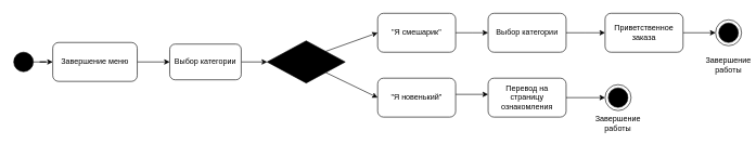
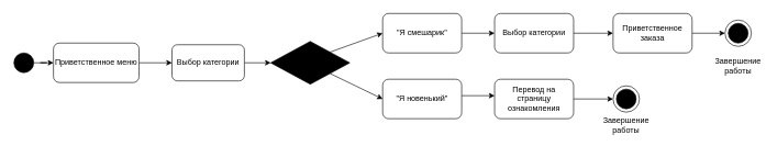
- <mxCell id="3" value="Завершение меню" style="rounded=1;whiteSpace=wrap;html=1;" parent="1" vertex="1"><mxGeometry x="80" y="65" width="130" height="60" as="geometry" /></mxCell>
+ <mxCell id="3" value="Приветственное меню" style="rounded=1;whiteSpace=wrap;html=1;" parent="1" vertex="1"><mxGeometry x="80" y="65" width="130" height="60" as="geometry" /></mxCell>
